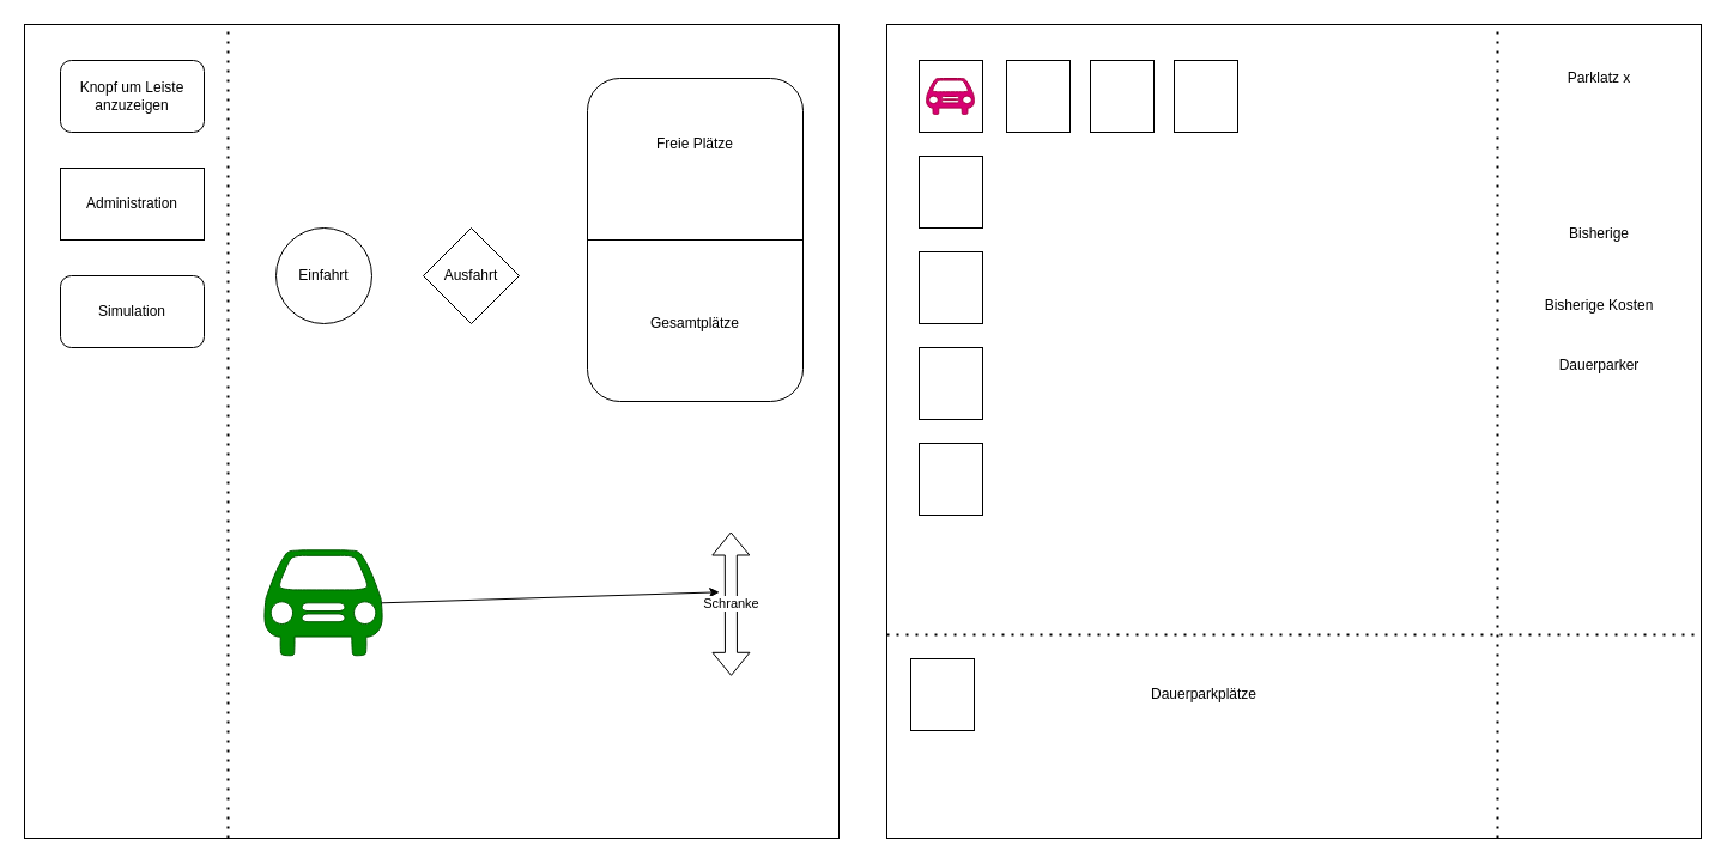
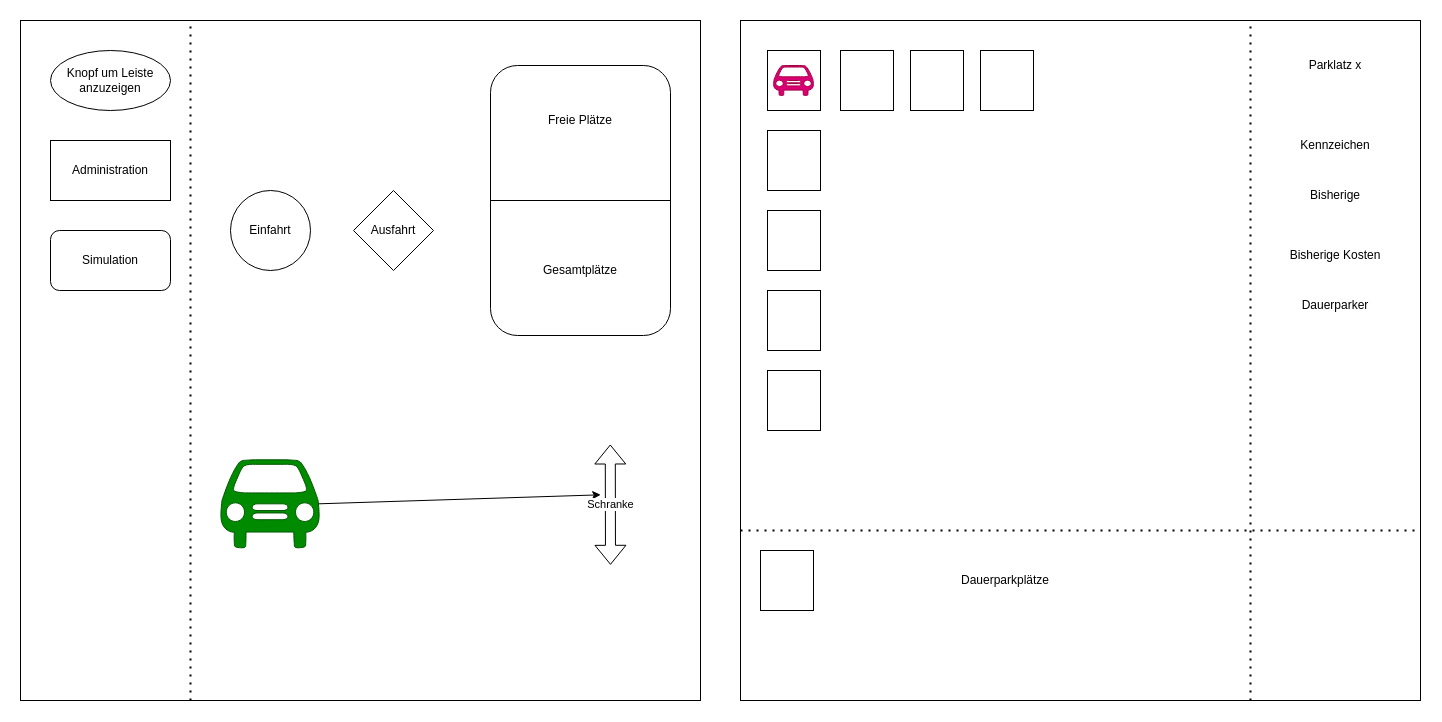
- <mxCell id="10" value="Knopf um Leiste anzuzeigen" style="rounded=1;whiteSpace=wrap;html=1;" vertex="1" parent="1"><mxGeometry x="50" y="50" width="120" height="60" as="geometry" /></mxCell>
+ <mxCell id="10" value="Knopf um Leiste anzuzeigen" style="ellipse;whiteSpace=wrap;html=1;" vertex="1" parent="1"><mxGeometry x="50" y="50" width="120" height="60" as="geometry" /></mxCell>
+ <mxCell id="22" value="Kennzeichen" style="text;html=1;strokeColor=none;fillColor=none;align=center;verticalAlign=middle;whiteSpace=wrap;rounded=0;" vertex="1" parent="1"><mxGeometry x="1250" y="130" width="170" height="30" as="geometry" /></mxCell>
